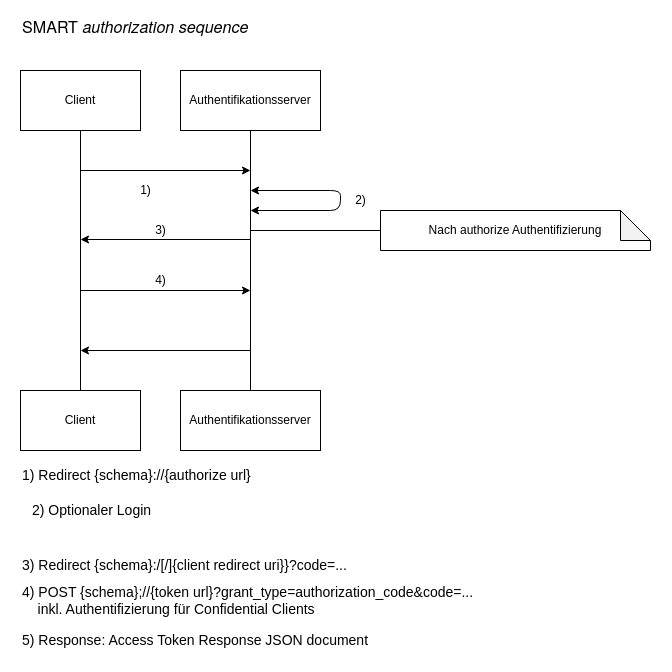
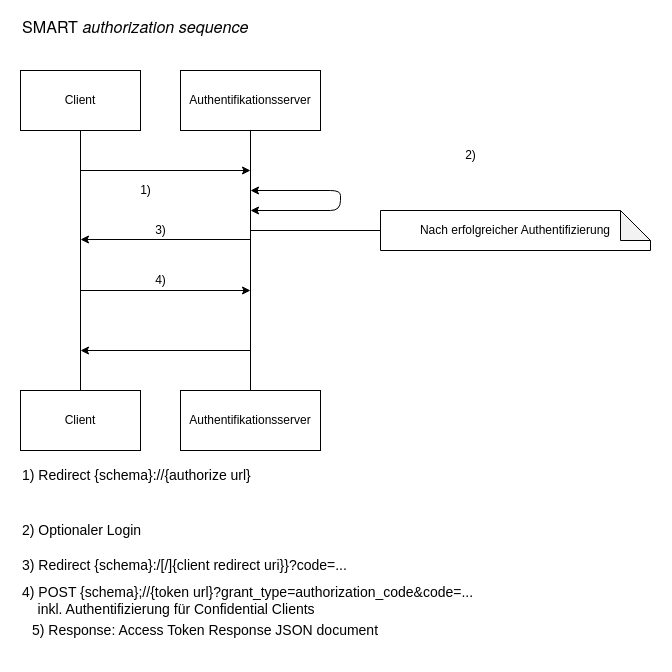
- <mxCell id="18" value="2)" style="text;html=1;align=center;verticalAlign=middle;resizable=0;points=[];autosize=1;strokeColor=none;" vertex="1" parent="1"><mxGeometry x="345" y="190" width="30" height="20" as="geometry" /></mxCell>
+ <mxCell id="18" value="2)" style="text;html=1;align=center;verticalAlign=middle;resizable=0;points=[];autosize=1;strokeColor=none;" vertex="1" parent="1"><mxGeometry x="455" y="145" width="30" height="20" as="geometry" /></mxCell>
- <mxCell id="24" value="Nach authorize Authentifizierung" style="shape=note;whiteSpace=wrap;html=1;backgroundOutline=1;darkOpacity=0.05;" vertex="1" parent="1"><mxGeometry x="380" y="210" width="270" height="40" as="geometry" /></mxCell>
+ <mxCell id="24" value="Nach erfolgreicher Authentifizierung" style="shape=note;whiteSpace=wrap;html=1;backgroundOutline=1;darkOpacity=0.05;" vertex="1" parent="1"><mxGeometry x="380" y="210" width="270" height="40" as="geometry" /></mxCell>
- <mxCell id="19" value="&lt;span style=&quot;font-size: 14px&quot;&gt;2) Optionaler Login&lt;br&gt;&lt;/span&gt;" style="text;html=1;strokeColor=none;fillColor=none;align=left;verticalAlign=middle;whiteSpace=wrap;rounded=0;fontSize=14;" vertex="1" parent="1"><mxGeometry x="30" y="500" width="570" height="20" as="geometry" /></mxCell>
+ <mxCell id="19" value="&lt;span style=&quot;font-size: 14px&quot;&gt;2) Optionaler Login&lt;br&gt;&lt;/span&gt;" style="text;html=1;strokeColor=none;fillColor=none;align=left;verticalAlign=middle;whiteSpace=wrap;rounded=0;fontSize=14;" vertex="1" parent="1"><mxGeometry x="20" y="520" width="570" height="20" as="geometry" /></mxCell>
- <mxCell id="22" value="&lt;span style=&quot;font-size: 14px&quot;&gt;5) Response: Access Token Response JSON document&lt;br&gt;&lt;/span&gt;" style="text;html=1;strokeColor=none;fillColor=none;align=left;verticalAlign=middle;whiteSpace=wrap;rounded=0;fontSize=14;" vertex="1" parent="1"><mxGeometry x="20" y="630" width="570" height="20" as="geometry" /></mxCell>
+ <mxCell id="22" value="&lt;span style=&quot;font-size: 14px&quot;&gt;5) Response: Access Token Response JSON document&lt;br&gt;&lt;/span&gt;" style="text;html=1;strokeColor=none;fillColor=none;align=left;verticalAlign=middle;whiteSpace=wrap;rounded=0;fontSize=14;" vertex="1" parent="1"><mxGeometry x="30" y="620" width="570" height="20" as="geometry" /></mxCell>
